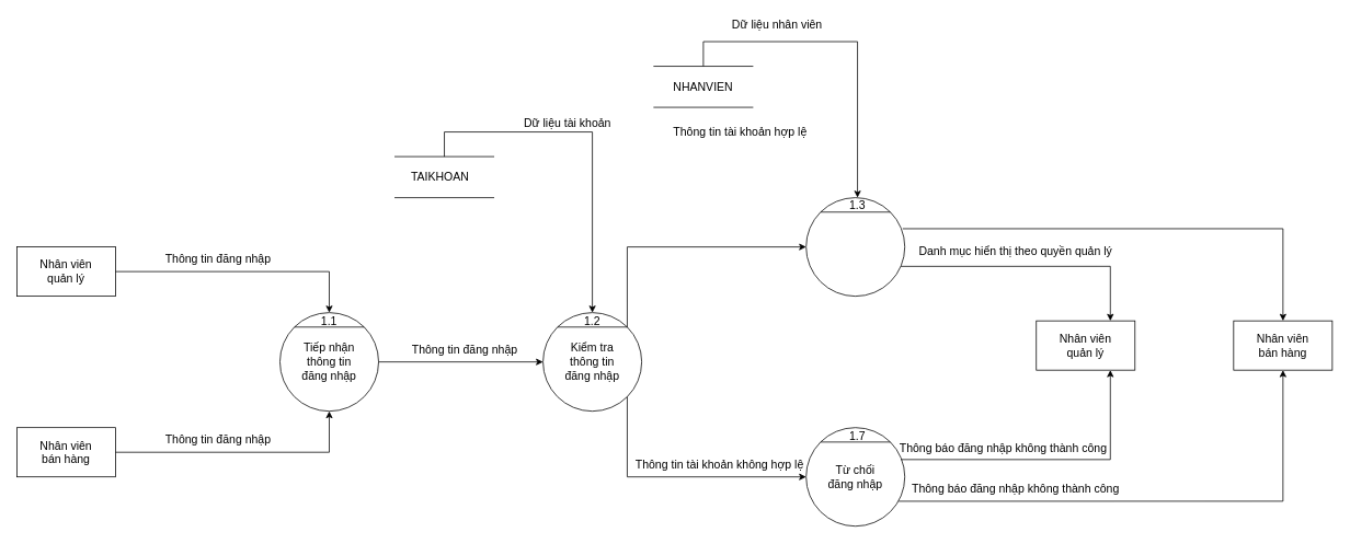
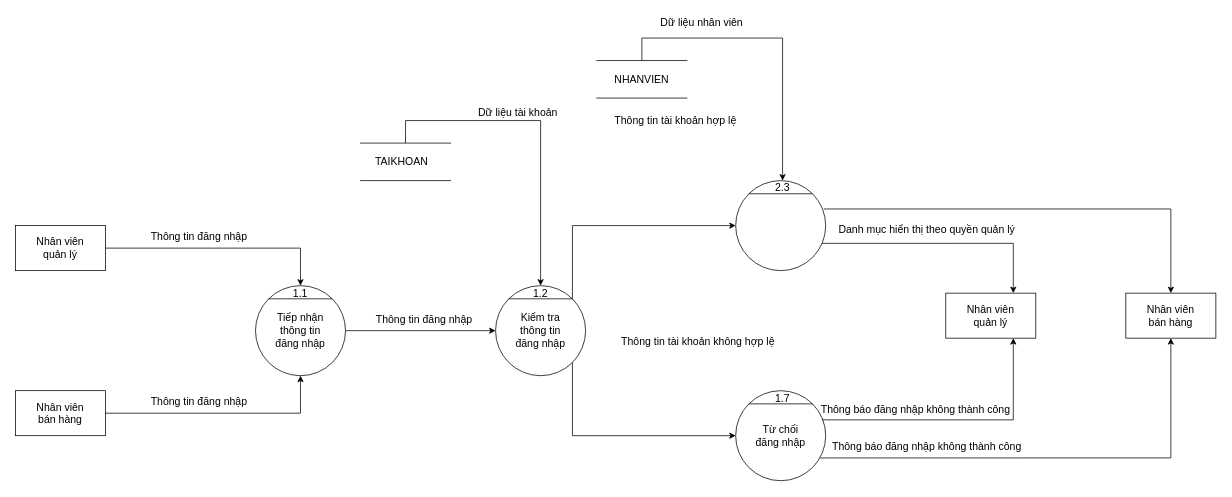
- <mxCell id="49" value="Dữ liệu nhân viên" style="text;html=1;strokeColor=none;fillColor=none;align=center;verticalAlign=middle;whiteSpace=wrap;rounded=0;fontSize=14;" parent="1" vertex="1"><mxGeometry x="870" y="20" width="150" height="20" as="geometry" /></mxCell>
+ <mxCell id="49" value="Dữ liệu nhân viên" style="text;html=1;strokeColor=none;fillColor=none;align=center;verticalAlign=middle;whiteSpace=wrap;rounded=0;fontSize=14;" parent="1" vertex="1"><mxGeometry x="860" y="20" width="150" height="20" as="geometry" /></mxCell>
- <mxCell id="13" value="1.3" style="text;html=1;strokeColor=none;fillColor=none;align=center;verticalAlign=middle;whiteSpace=wrap;rounded=0;fontSize=14;" parent="1" vertex="1"><mxGeometry x="1025" y="240" width="35" height="20" as="geometry" /></mxCell>
+ <mxCell id="13" value="2.3" style="text;html=1;strokeColor=none;fillColor=none;align=center;verticalAlign=middle;whiteSpace=wrap;rounded=0;fontSize=14;" parent="1" vertex="1"><mxGeometry x="1025" y="240" width="35" height="20" as="geometry" /></mxCell>
- <mxCell id="38" value="Thông tin tài khoản không hợp lệ" style="text;html=1;strokeColor=none;fillColor=none;align=center;verticalAlign=middle;whiteSpace=wrap;rounded=0;fontSize=14;" parent="1" vertex="1"><mxGeometry x="770" y="550" width="210" height="30" as="geometry" /></mxCell>
+ <mxCell id="38" value="Thông tin tài khoản không hợp lệ" style="text;html=1;strokeColor=none;fillColor=none;align=center;verticalAlign=middle;whiteSpace=wrap;rounded=0;fontSize=14;" parent="1" vertex="1"><mxGeometry x="825" y="440" width="210" height="30" as="geometry" /></mxCell>
